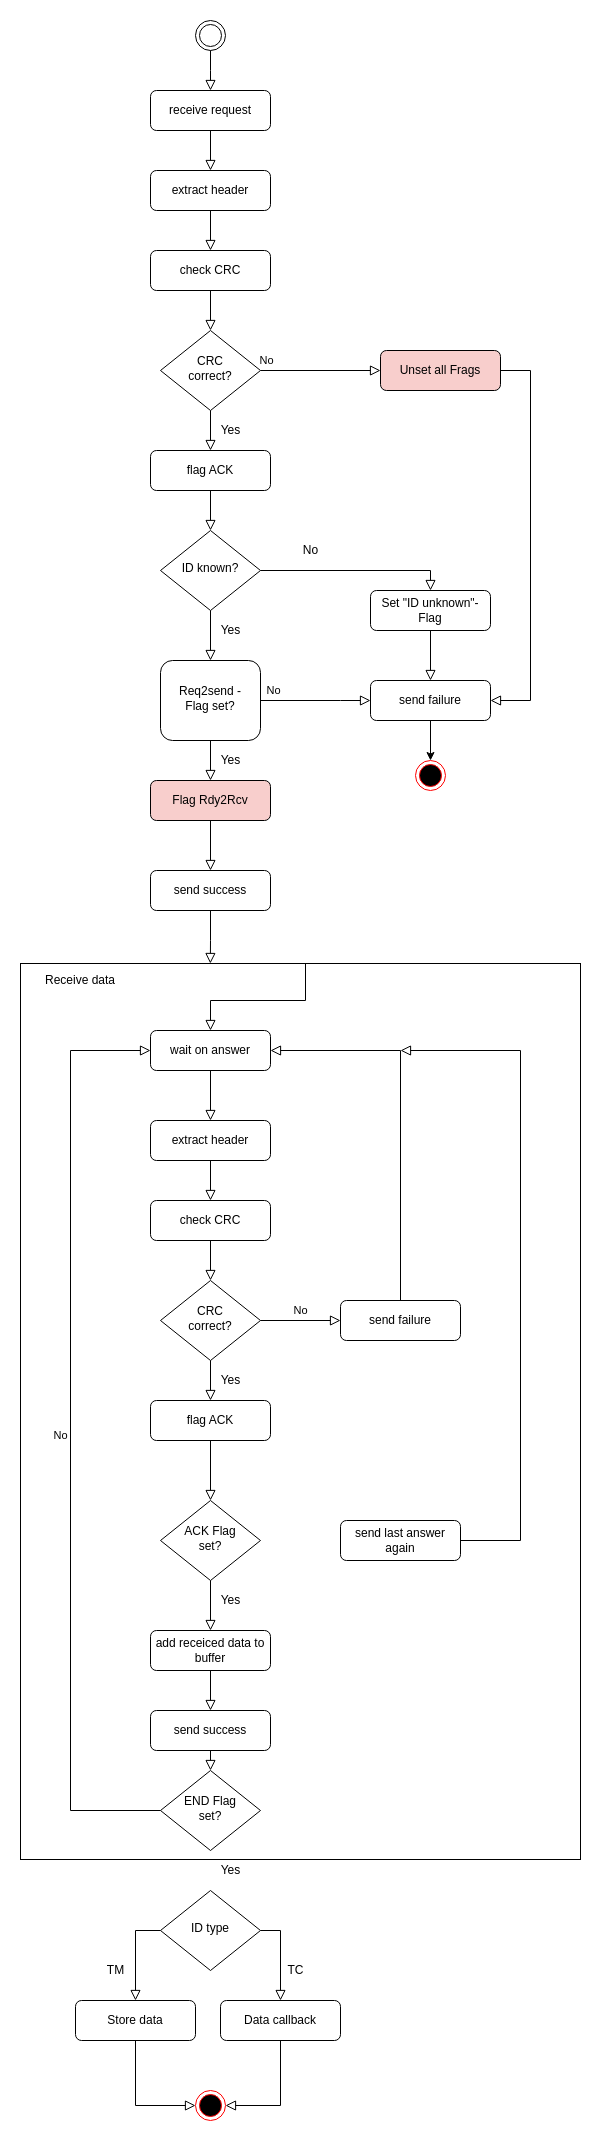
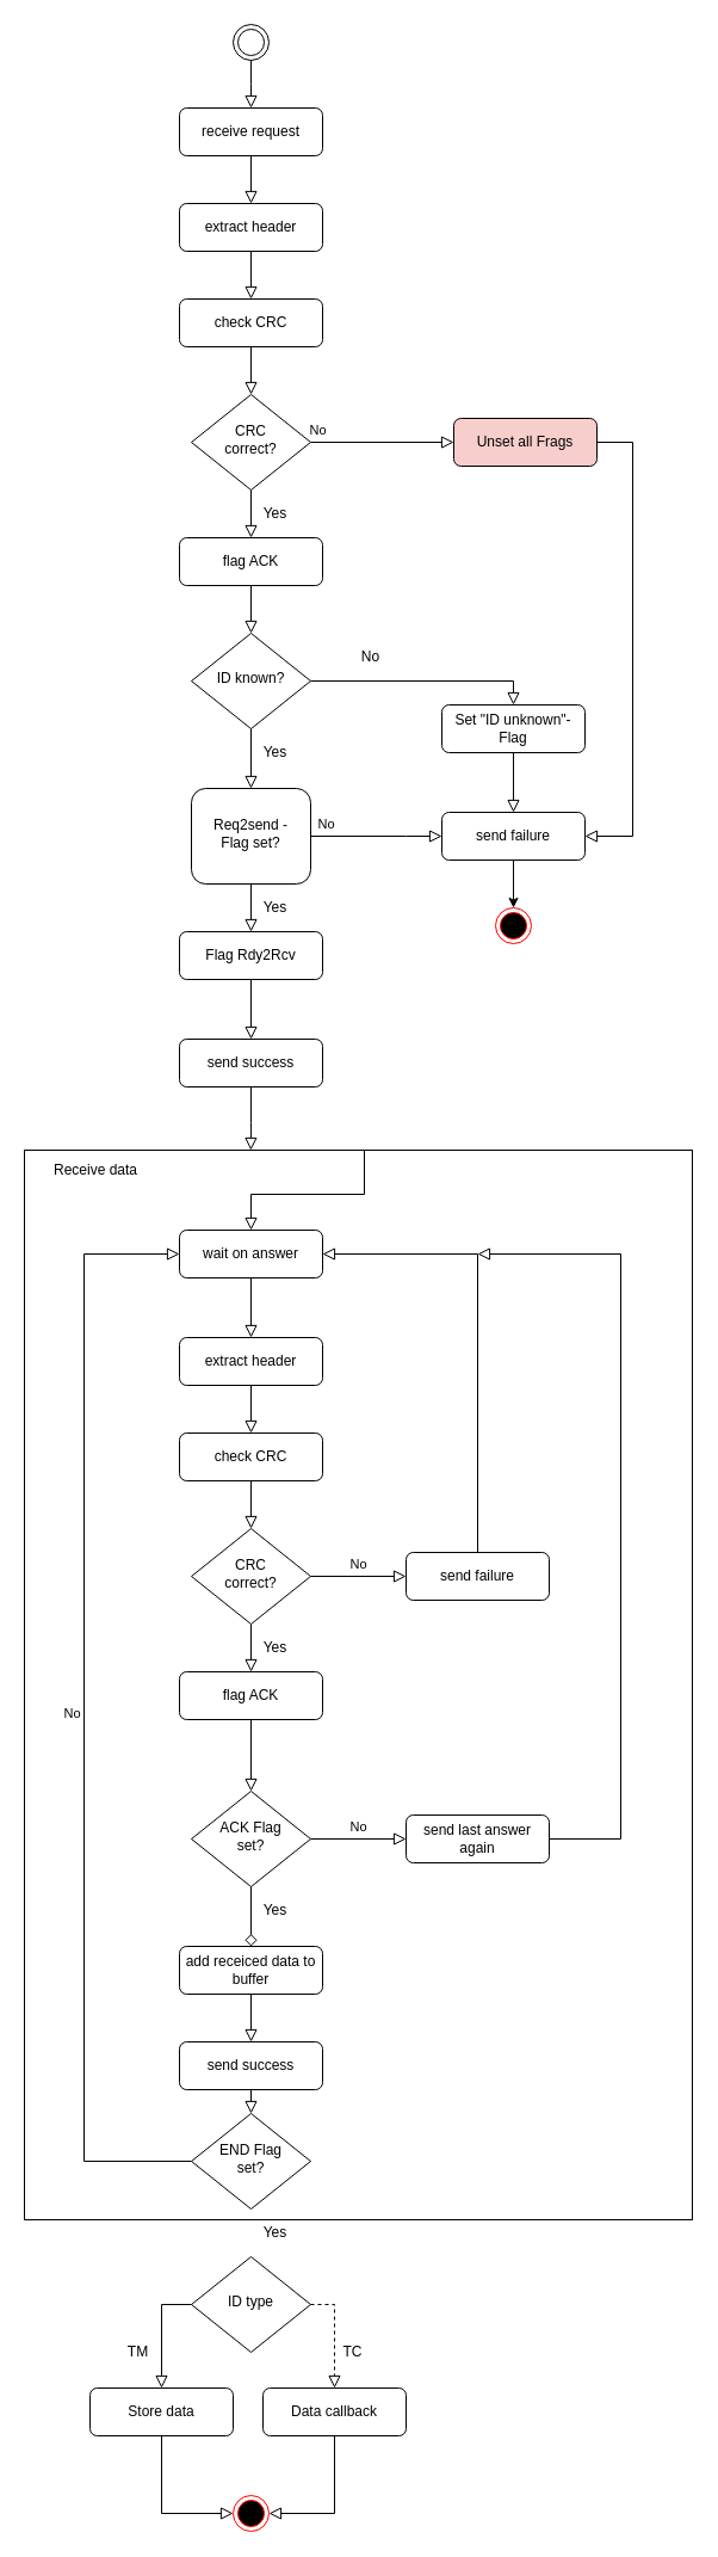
- <mxCell id="18" value="Flag Rdy2Rcv" style="rounded=1;whiteSpace=wrap;html=1;fontSize=12;glass=0;strokeWidth=1;shadow=0;fillColor=#f8cecc;" parent="1" vertex="1"><mxGeometry x="150" y="780" width="120" height="40" as="geometry" /></mxCell>
+ <mxCell id="18" value="Flag Rdy2Rcv" style="rounded=1;whiteSpace=wrap;html=1;fontSize=12;glass=0;strokeWidth=1;shadow=0;" parent="1" vertex="1"><mxGeometry x="150" y="780" width="120" height="40" as="geometry" /></mxCell>
+ <mxCell id="36" value="No" style="edgeStyle=orthogonalEdgeStyle;rounded=0;html=1;jettySize=auto;orthogonalLoop=1;fontSize=11;endArrow=block;endFill=0;endSize=8;strokeWidth=1;shadow=0;labelBackgroundColor=none;entryX=0;entryY=0.5;entryDx=0;entryDy=0;" parent="1" source="37" target="41" edge="1"><mxGeometry y="10" relative="1" as="geometry"><mxPoint as="offset" /><mxPoint x="350" y="1620" as="targetPoint" /></mxGeometry></mxCell>
- <mxCell id="38" value="" style="rounded=0;html=1;jettySize=auto;orthogonalLoop=1;fontSize=11;endArrow=block;endFill=0;endSize=8;strokeWidth=1;shadow=0;labelBackgroundColor=none;edgeStyle=orthogonalEdgeStyle;exitX=0.5;exitY=1;exitDx=0;exitDy=0;entryX=0.5;entryY=0;entryDx=0;entryDy=0;" parent="1" source="37" target="40" edge="1"><mxGeometry relative="1" as="geometry"><mxPoint x="210" y="1620" as="targetPoint" /><mxPoint x="209.5" y="1680" as="sourcePoint" /></mxGeometry></mxCell>
+ <mxCell id="38" value="" style="rounded=0;html=1;jettySize=auto;orthogonalLoop=1;fontSize=11;endArrow=diamond;endFill=0;endSize=8;strokeWidth=1;shadow=0;labelBackgroundColor=none;edgeStyle=orthogonalEdgeStyle;exitX=0.5;exitY=1;exitDx=0;exitDy=0;entryX=0.5;entryY=0;entryDx=0;entryDy=0;" parent="1" source="37" target="40" edge="1"><mxGeometry relative="1" as="geometry"><mxPoint x="210" y="1620" as="targetPoint" /><mxPoint x="209.5" y="1680" as="sourcePoint" /></mxGeometry></mxCell>
- <mxCell id="60" value="" style="rounded=0;html=1;jettySize=auto;orthogonalLoop=1;fontSize=11;endArrow=block;endFill=0;endSize=8;strokeWidth=1;shadow=0;labelBackgroundColor=none;edgeStyle=orthogonalEdgeStyle;exitX=1;exitY=0.5;exitDx=0;exitDy=0;entryX=0.5;entryY=0;entryDx=0;entryDy=0;" parent="1" source="59" target="65" edge="1"><mxGeometry relative="1" as="geometry"><mxPoint x="320" y="1930" as="targetPoint" /><mxPoint x="220" y="1860" as="sourcePoint" /></mxGeometry></mxCell>
+ <mxCell id="60" value="" style="rounded=0;html=1;jettySize=auto;orthogonalLoop=1;fontSize=11;endArrow=block;endFill=0;endSize=8;strokeWidth=1;shadow=0;labelBackgroundColor=none;edgeStyle=orthogonalEdgeStyle;exitX=1;exitY=0.5;exitDx=0;exitDy=0;entryX=0.5;entryY=0;entryDx=0;entryDy=0;dashed=1;" parent="1" source="59" target="65" edge="1"><mxGeometry relative="1" as="geometry"><mxPoint x="320" y="1930" as="targetPoint" /><mxPoint x="220" y="1860" as="sourcePoint" /></mxGeometry></mxCell>
